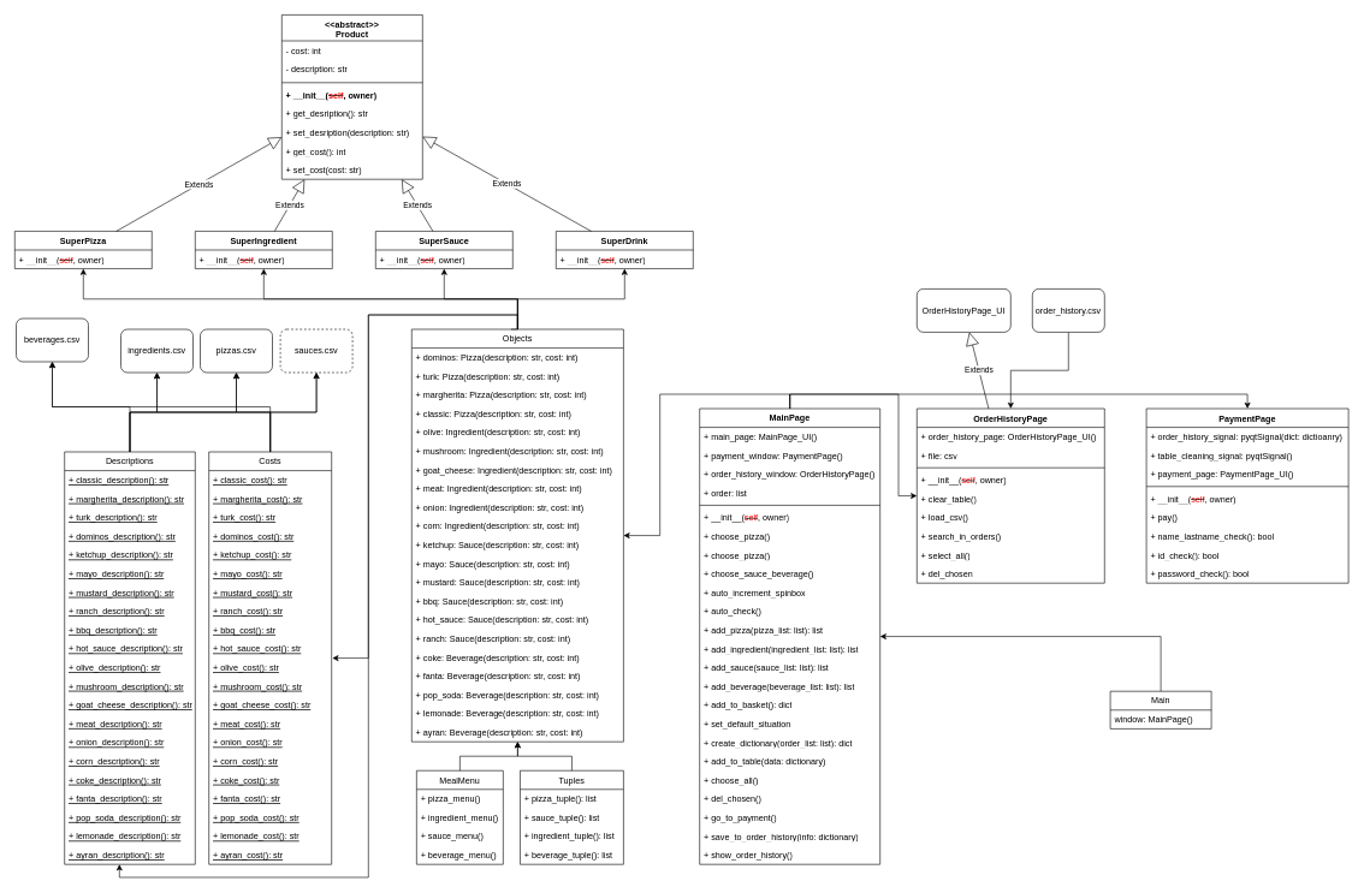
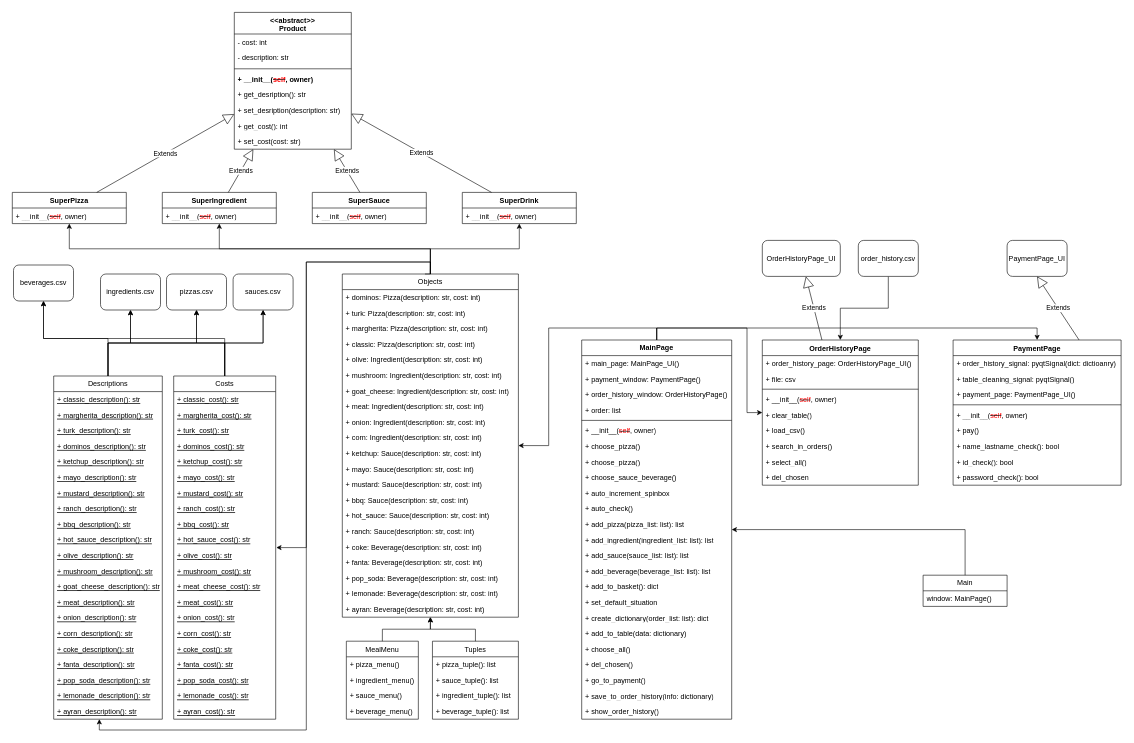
- <mxCell id="21" style="edgeStyle=orthogonalEdgeStyle;rounded=0;orthogonalLoop=1;jettySize=auto;html=1;exitX=0.5;exitY=0;exitDx=0;exitDy=0;" parent="1" source="25" target="17" edge="1"><mxGeometry relative="1" as="geometry" /></mxCell>
+ <mxCell id="121" value="PaymentPage_UI" style="rounded=1;whiteSpace=wrap;html=1;" parent="1" vertex="1"><mxGeometry x="1678" y="400" width="100" height="60" as="geometry" /></mxCell>
- <mxCell id="116" value="sauces.csv" style="rounded=1;whiteSpace=wrap;html=1;dashed=1;" parent="1" vertex="1"><mxGeometry x="388" y="456" width="100" height="60" as="geometry" /></mxCell>
+ <mxCell id="116" value="sauces.csv" style="rounded=1;whiteSpace=wrap;html=1;" parent="1" vertex="1"><mxGeometry x="388" y="456" width="100" height="60" as="geometry" /></mxCell>
+ <mxCell id="172" value="Extends" style="endArrow=block;endSize=16;endFill=0;html=1;rounded=0;exitX=0.75;exitY=0;exitDx=0;exitDy=0;entryX=0.5;entryY=1;entryDx=0;entryDy=0;" edge="1" parent="1" source="162" target="121"><mxGeometry width="160" relative="1" as="geometry"><mxPoint x="1710" y="576" as="sourcePoint" /><mxPoint x="1870" y="576" as="targetPoint" /></mxGeometry></mxCell>
- <mxCell id="106" value="+ goat_cheese_cost(): str" style="text;strokeColor=none;fillColor=none;align=left;verticalAlign=top;spacingLeft=4;spacingRight=4;overflow=hidden;rotatable=0;points=[[0,0.5],[1,0.5]];portConstraint=eastwest;fontStyle=4" parent="93" vertex="1"><mxGeometry y="338" width="170" height="26" as="geometry" /></mxCell>
+ <mxCell id="106" value="+ meat_cheese_cost(): str" style="text;strokeColor=none;fillColor=none;align=left;verticalAlign=top;spacingLeft=4;spacingRight=4;overflow=hidden;rotatable=0;points=[[0,0.5],[1,0.5]];portConstraint=eastwest;fontStyle=4" parent="93" vertex="1"><mxGeometry y="338" width="170" height="26" as="geometry" /></mxCell>
